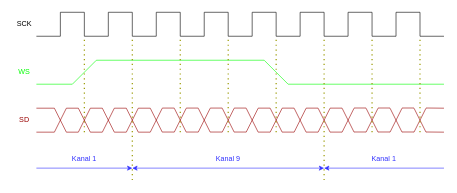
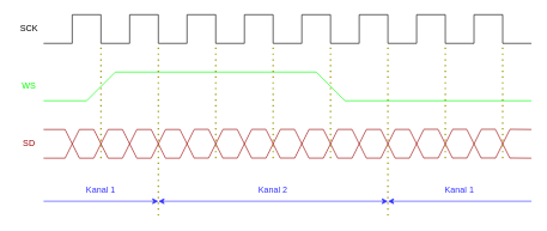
- <mxCell id="121" value="Kanal 9" style="text;html=1;strokeColor=none;fillColor=none;align=center;verticalAlign=middle;whiteSpace=wrap;rounded=0;labelBackgroundColor=none;fontColor=#3333FF;" vertex="1" parent="1"><mxGeometry x="340" y="250" width="80" height="30" as="geometry" /></mxCell>
+ <mxCell id="121" value="Kanal 2" style="text;html=1;strokeColor=none;fillColor=none;align=center;verticalAlign=middle;whiteSpace=wrap;rounded=0;labelBackgroundColor=none;fontColor=#3333FF;" vertex="1" parent="1"><mxGeometry x="340" y="250" width="80" height="30" as="geometry" /></mxCell>
